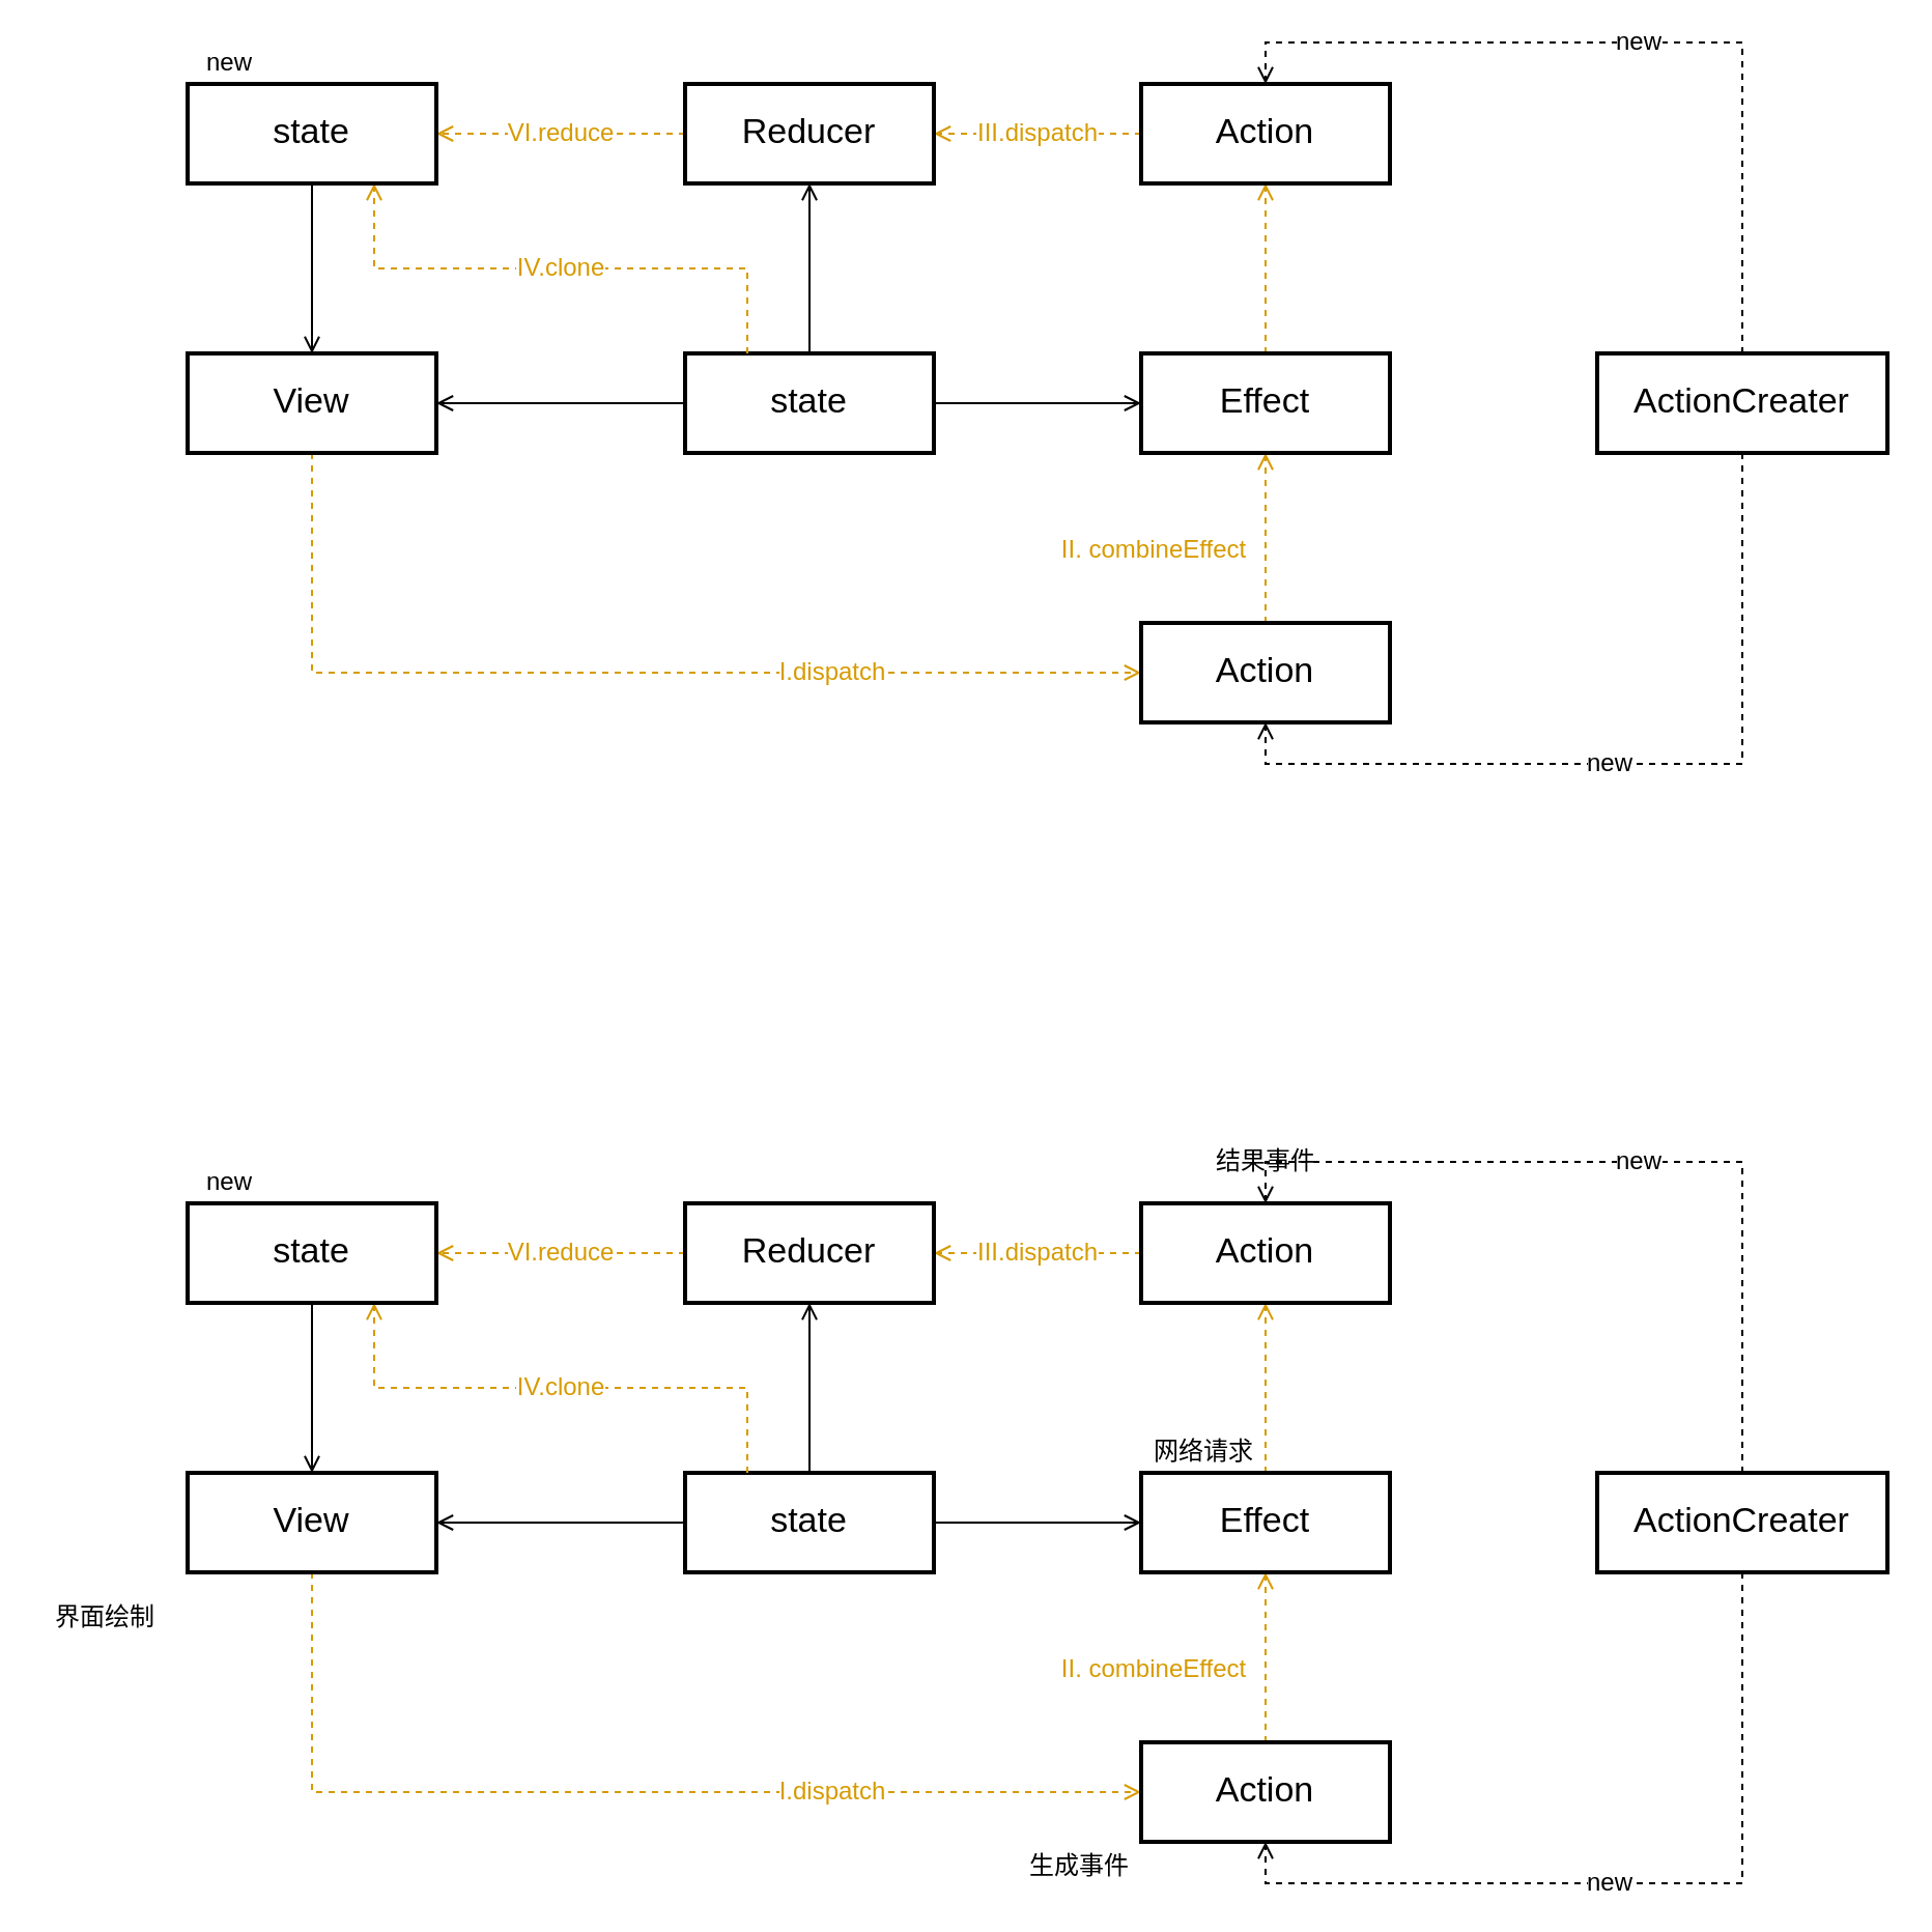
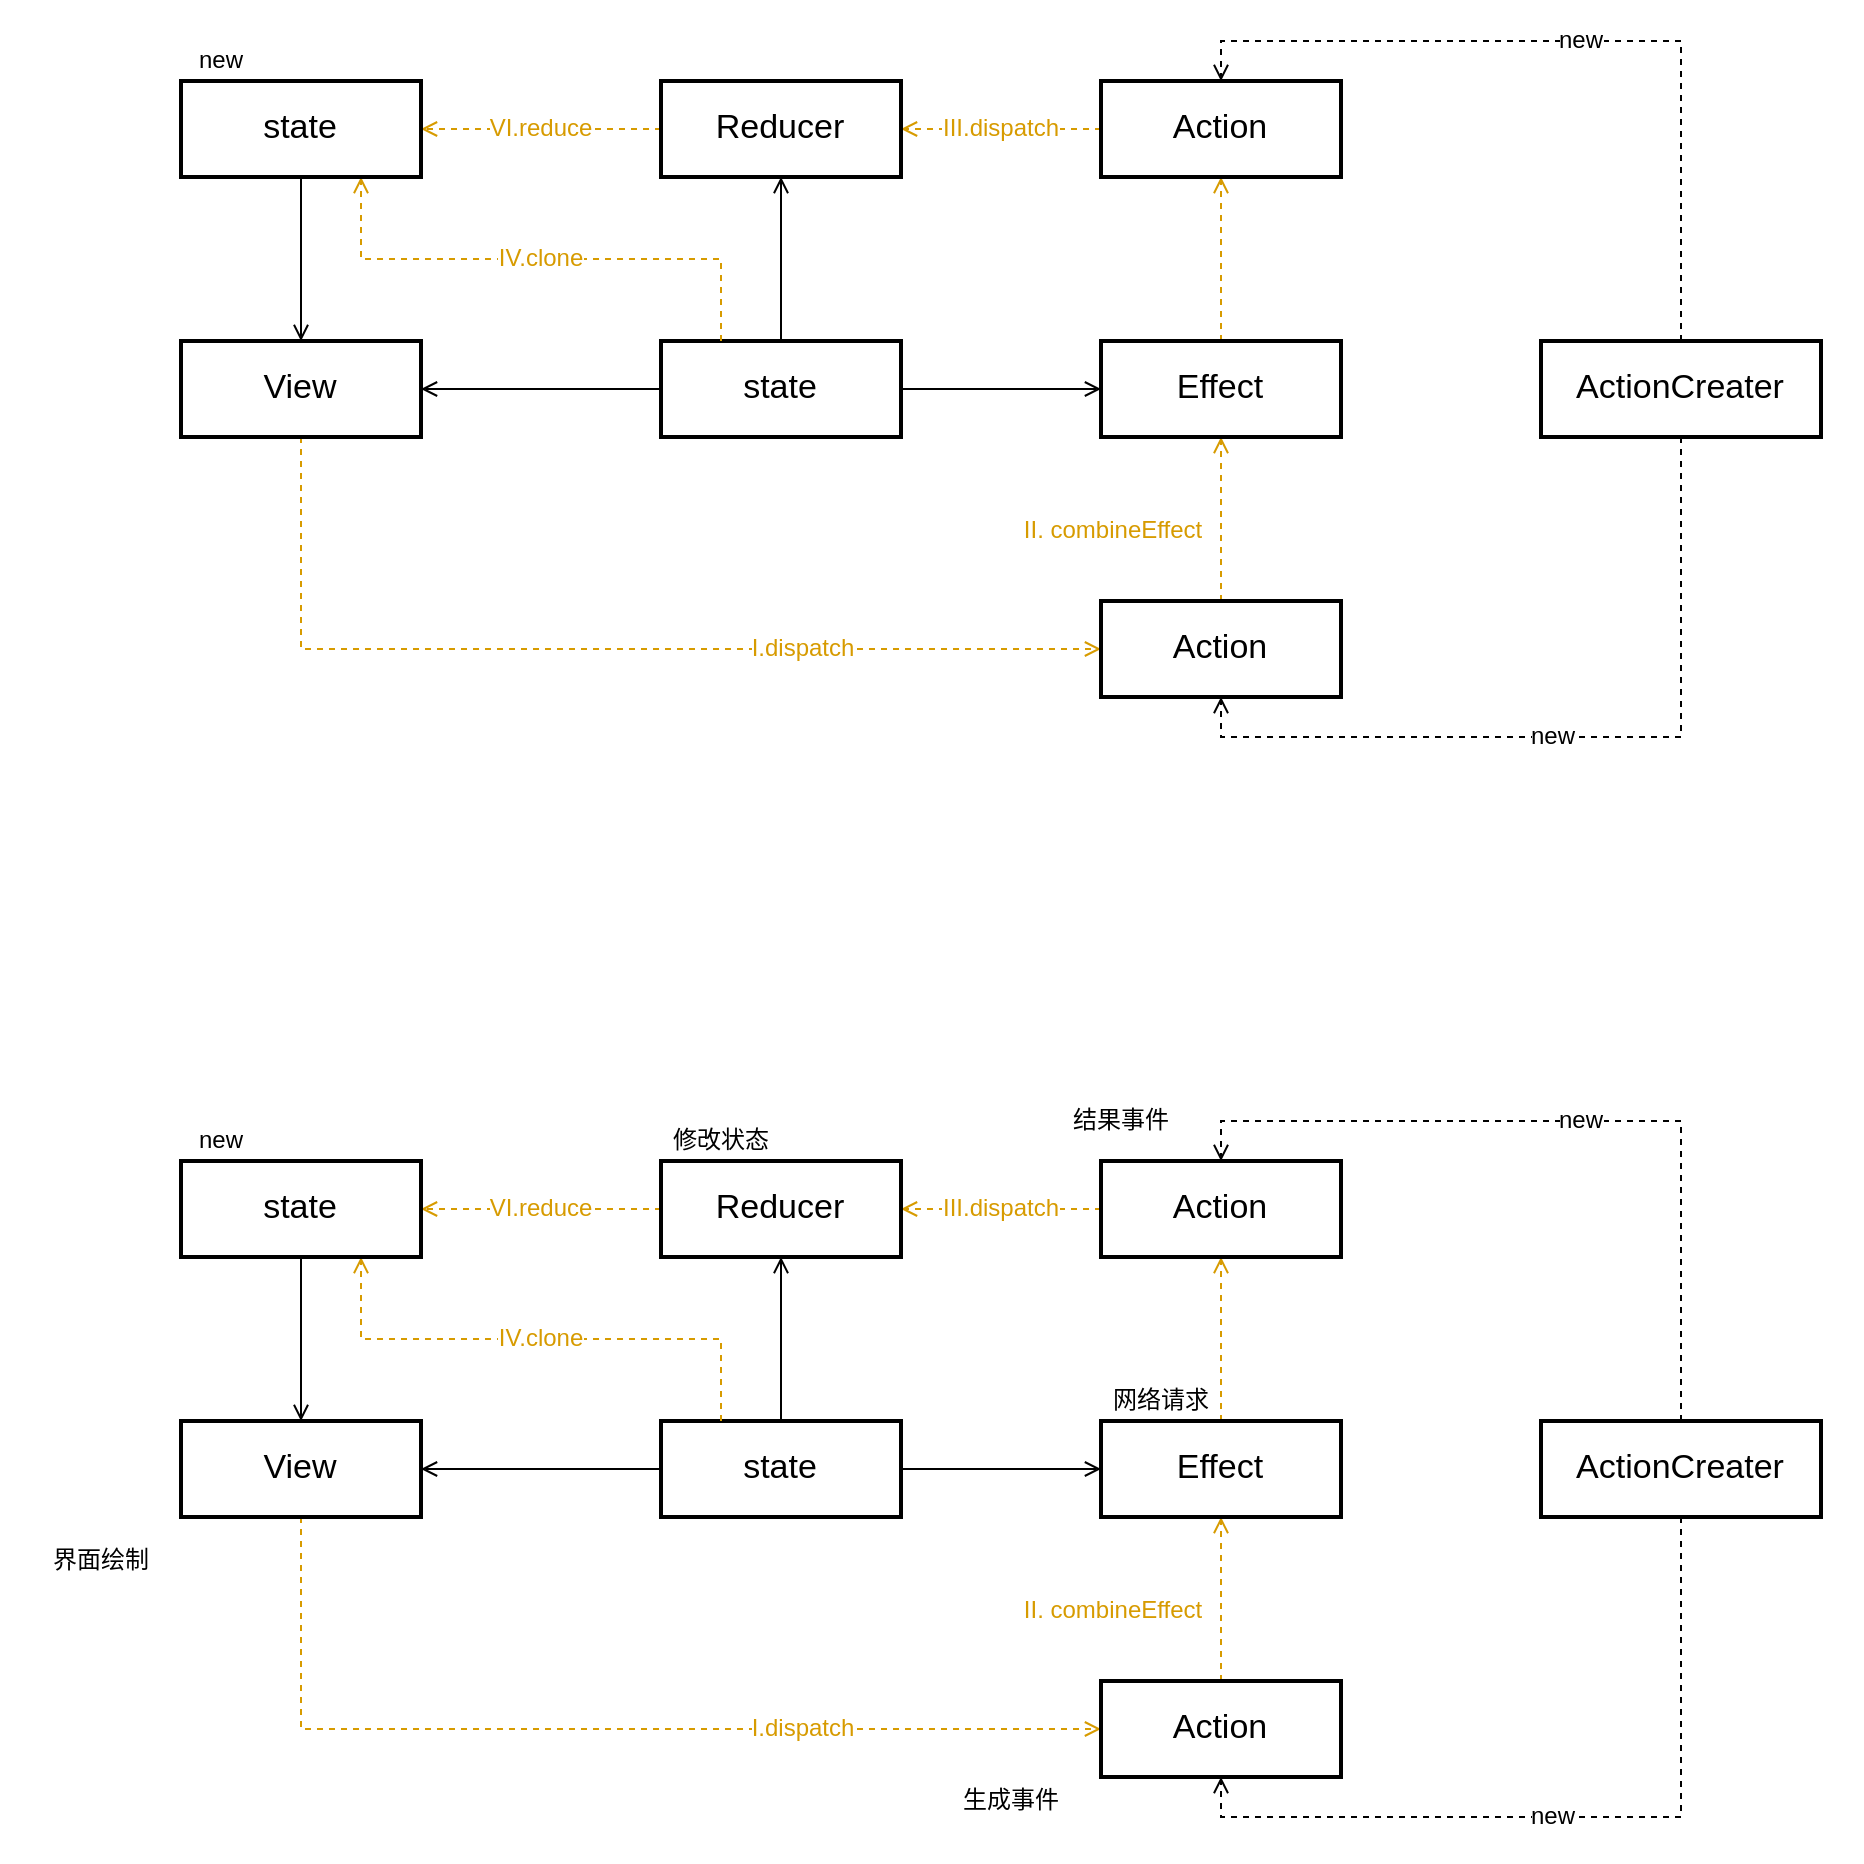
- <mxCell id="49" value="结果事件" style="text;html=1;align=center;verticalAlign=middle;resizable=0;points=[];autosize=1;fontSize=12;" vertex="1" parent="1"><mxGeometry x="580" y="550" width="60" height="20" as="geometry" /></mxCell>
+ <mxCell id="49" value="结果事件" style="text;html=1;align=center;verticalAlign=middle;resizable=0;points=[];autosize=1;fontSize=12;" vertex="1" parent="1"><mxGeometry x="530" y="550" width="60" height="20" as="geometry" /></mxCell>
+ <mxCell id="50" value="修改状态" style="text;html=1;align=center;verticalAlign=middle;resizable=0;points=[];autosize=1;fontSize=12;" vertex="1" parent="1"><mxGeometry x="330" y="560" width="60" height="20" as="geometry" /></mxCell>
- <mxCell id="47" value="生成事件" style="text;html=1;align=center;verticalAlign=middle;resizable=0;points=[];autosize=1;fontSize=12;" vertex="1" parent="1"><mxGeometry x="490" y="890" width="60" height="20" as="geometry" /></mxCell>
+ <mxCell id="47" value="生成事件" style="text;html=1;align=center;verticalAlign=middle;resizable=0;points=[];autosize=1;fontSize=12;" vertex="1" parent="1"><mxGeometry x="475" y="890" width="60" height="20" as="geometry" /></mxCell>
